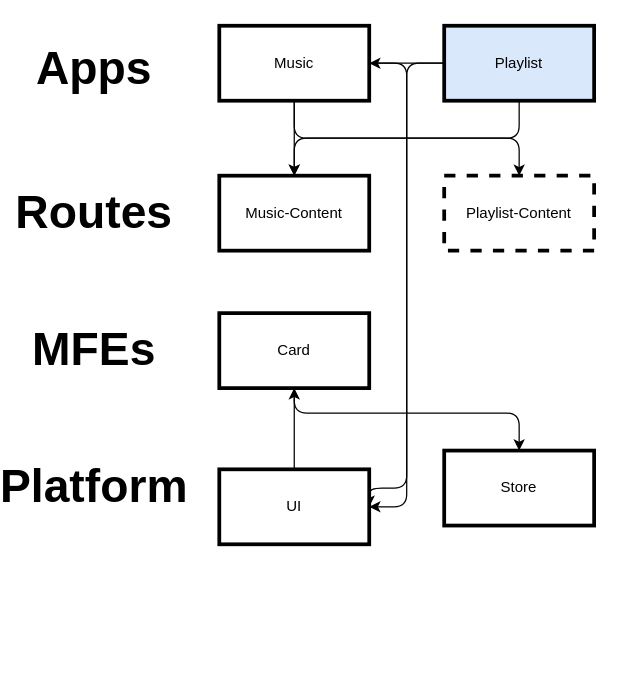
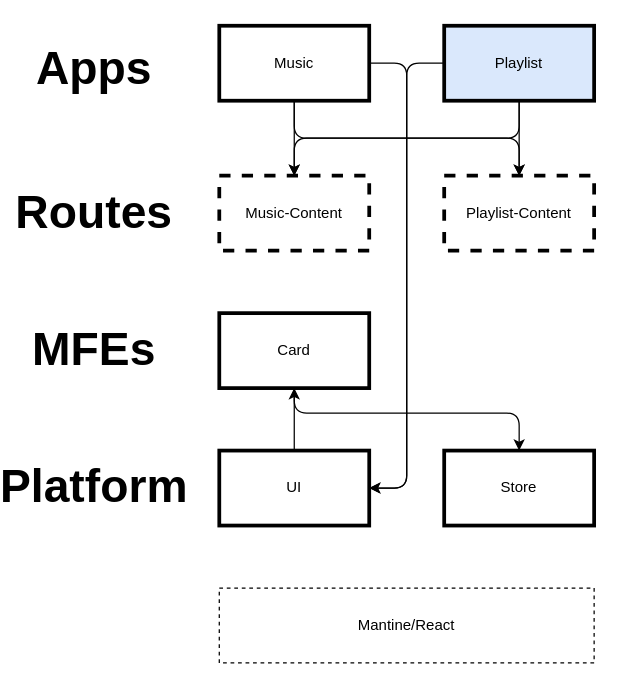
- <mxCell id="6" style="edgeStyle=orthogonalEdgeStyle;html=1;" parent="1" source="9" target="5" edge="1"><mxGeometry relative="1" as="geometry" /></mxCell>
+ <mxCell id="6" style="edgeStyle=orthogonalEdgeStyle;html=1;entryX=0.5;entryY=0;entryDx=0;entryDy=0;" parent="1" source="9" target="11" edge="1"><mxGeometry relative="1" as="geometry" /></mxCell>
- <mxCell id="10" value="Music-Content" style="rounded=0;whiteSpace=wrap;html=1;strokeWidth=3;" parent="1" vertex="1"><mxGeometry x="150" y="140" width="120" height="60" as="geometry" /></mxCell>
+ <mxCell id="10" value="Music-Content" style="rounded=0;whiteSpace=wrap;html=1;strokeWidth=3;dashed=1;" parent="1" vertex="1"><mxGeometry x="150" y="140" width="120" height="60" as="geometry" /></mxCell>
- <mxCell id="15" value="UI" style="rounded=0;whiteSpace=wrap;html=1;strokeWidth=3;" parent="1" vertex="1"><mxGeometry x="150" y="375" width="120" height="60" as="geometry" /></mxCell>
+ <mxCell id="15" value="UI" style="rounded=0;whiteSpace=wrap;html=1;strokeWidth=3;" parent="1" vertex="1"><mxGeometry x="150" y="360" width="120" height="60" as="geometry" /></mxCell>
+ <mxCell id="17" value="Mantine/React" style="rounded=0;whiteSpace=wrap;html=1;dashed=1;" parent="1" vertex="1"><mxGeometry x="150" y="470" width="300" height="60" as="geometry" /></mxCell>
